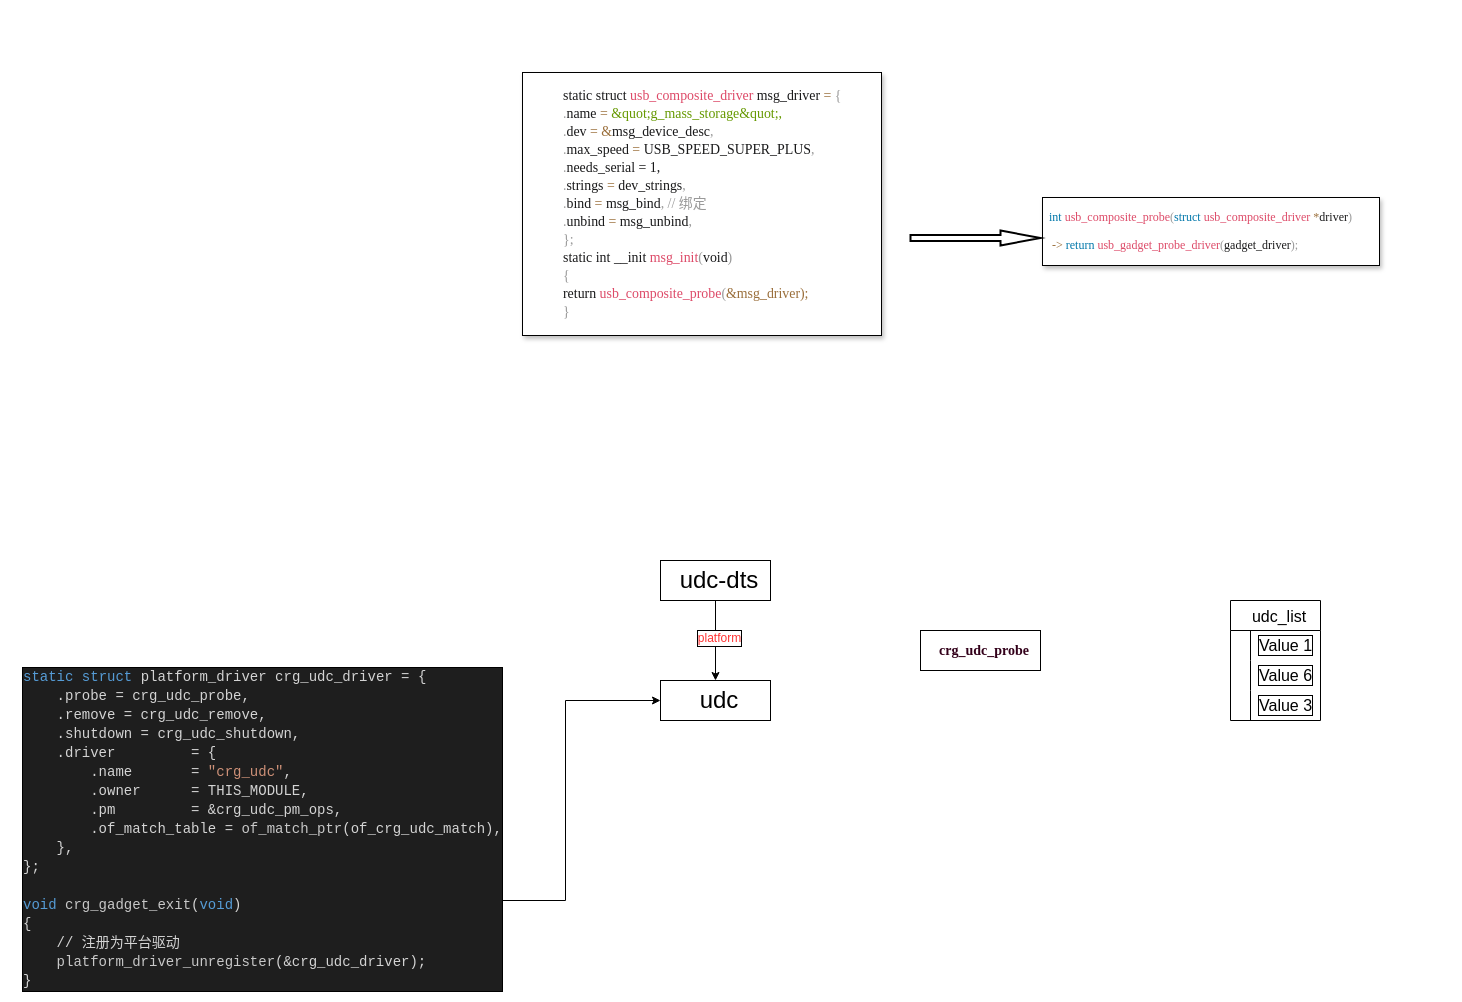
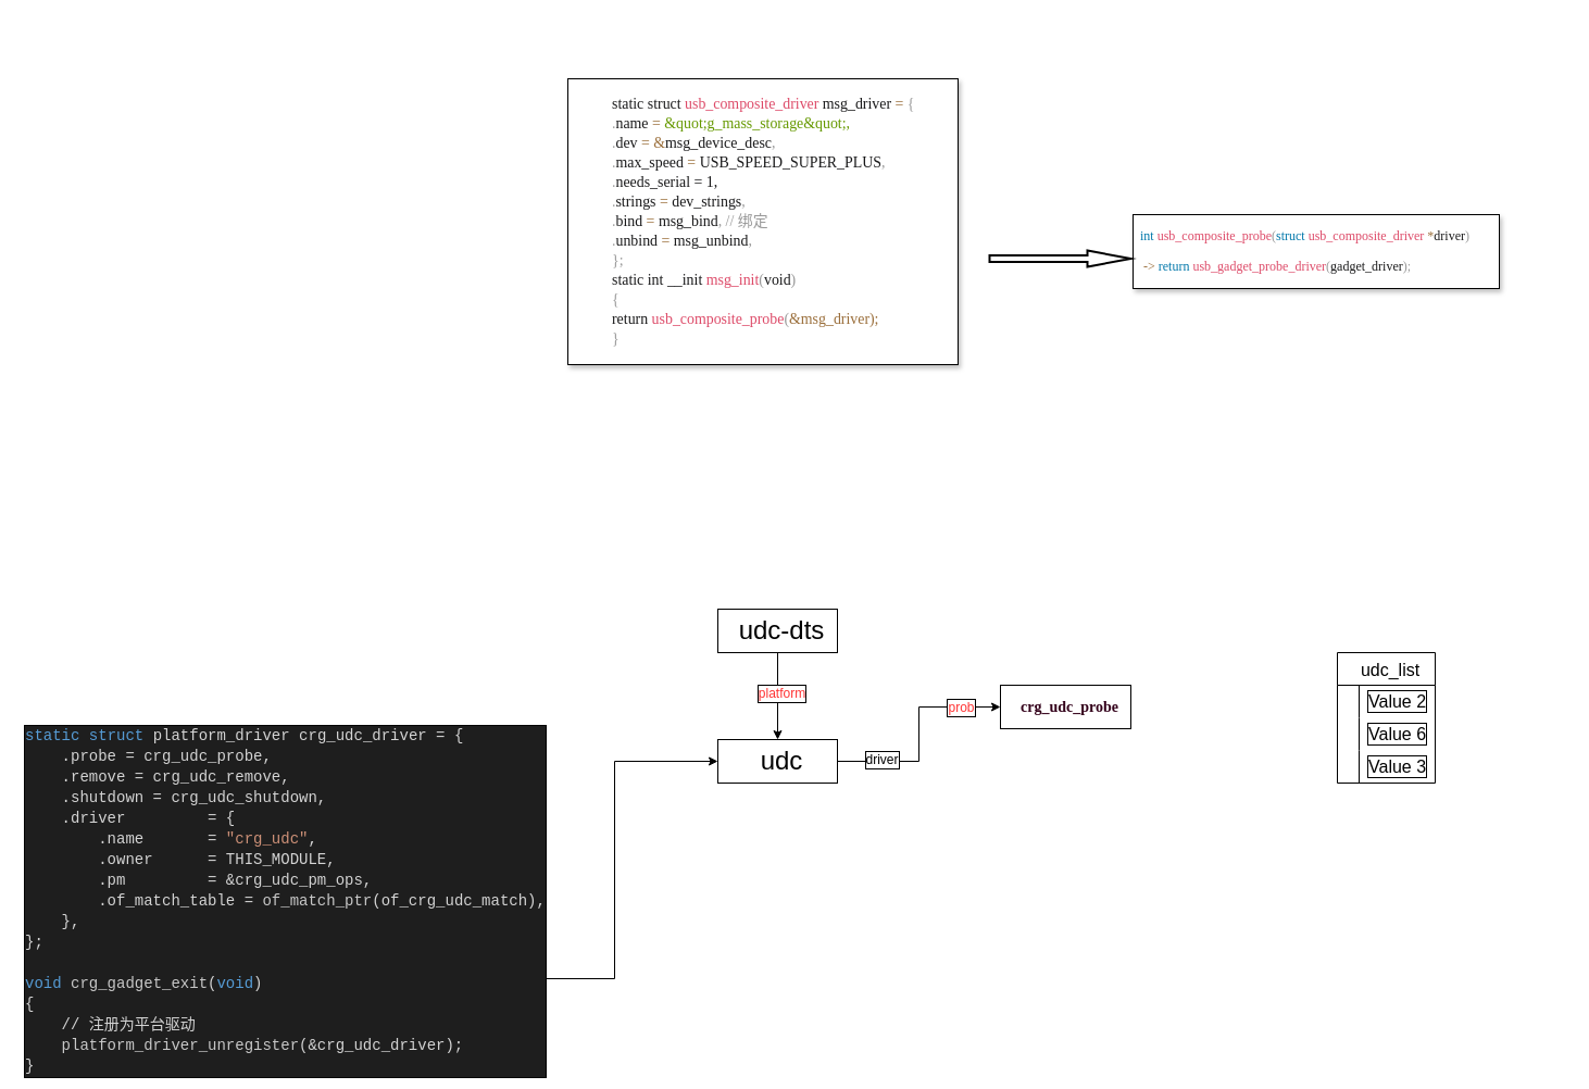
- <mxCell id="20" value="Value 1" style="shape=partialRectangle;html=1;whiteSpace=wrap;connectable=0;fillColor=none;top=0;left=0;bottom=0;right=0;align=left;spacingLeft=6;overflow=hidden;strokeColor=inherit;fontSize=16;verticalAlign=middle;fontFamily=Helvetica;fontColor=default;labelBorderColor=default;labelBackgroundColor=default;" vertex="1" parent="18"><mxGeometry x="20" width="70" height="30" as="geometry"><mxRectangle width="70" height="30" as="alternateBounds" /></mxGeometry></mxCell>
+ <mxCell id="20" value="Value 2" style="shape=partialRectangle;html=1;whiteSpace=wrap;connectable=0;fillColor=none;top=0;left=0;bottom=0;right=0;align=left;spacingLeft=6;overflow=hidden;strokeColor=inherit;fontSize=16;verticalAlign=middle;fontFamily=Helvetica;fontColor=default;labelBorderColor=default;labelBackgroundColor=default;" vertex="1" parent="18"><mxGeometry x="20" width="70" height="30" as="geometry"><mxRectangle width="70" height="30" as="alternateBounds" /></mxGeometry></mxCell>
+ <mxCell id="10" style="edgeStyle=orthogonalEdgeStyle;rounded=0;orthogonalLoop=1;jettySize=auto;html=1;entryX=0;entryY=0.5;entryDx=0;entryDy=0;fontFamily=Helvetica;fontSize=12;fontColor=default;labelBorderColor=default;labelBackgroundColor=default;" edge="1" parent="1" source="13" target="14"><mxGeometry relative="1" as="geometry" /></mxCell>
+ <mxCell id="11" value="&lt;font color=&quot;#ff3333&quot;&gt;prob&lt;/font&gt;" style="edgeLabel;html=1;align=center;verticalAlign=middle;resizable=0;points=[];spacingLeft=8;fontFamily=Helvetica;fontSize=12;fontColor=default;labelBorderColor=default;labelBackgroundColor=default;fillColor=none;gradientColor=none;" vertex="1" connectable="0" parent="10"><mxGeometry x="0.588" relative="1" as="geometry"><mxPoint as="offset" /></mxGeometry></mxCell>
+ <mxCell id="12" value="driver" style="edgeLabel;html=1;align=center;verticalAlign=middle;resizable=0;points=[];spacingLeft=8;fontFamily=Helvetica;fontSize=12;fontColor=default;labelBorderColor=default;labelBackgroundColor=default;fillColor=none;gradientColor=none;" vertex="1" connectable="0" parent="10"><mxGeometry x="-0.643" y="2" relative="1" as="geometry"><mxPoint as="offset" /></mxGeometry></mxCell>
